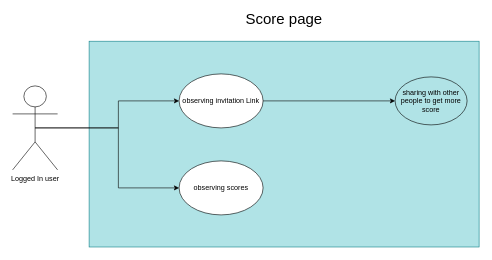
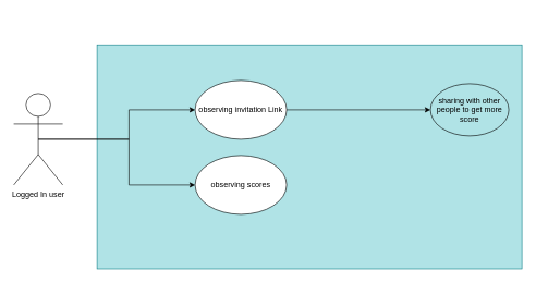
- <mxCell id="2" value="&lt;font style=&quot;font-size: 25px&quot;&gt;Score page&lt;/font&gt;" style="text;html=1;strokeColor=none;fillColor=none;align=center;verticalAlign=middle;whiteSpace=wrap;rounded=0;" parent="1" vertex="1"><mxGeometry x="383" y="20" width="180" height="20" as="geometry" /></mxCell>
- <mxCell id="10" value="observing scores&lt;br&gt;" style="ellipse;whiteSpace=wrap;html=1;" vertex="1" parent="1"><mxGeometry x="298" y="267.5" width="140" height="90" as="geometry" /></mxCell>
+ <mxCell id="10" value="observing scores&lt;br&gt;" style="ellipse;whiteSpace=wrap;html=1;" vertex="1" parent="1"><mxGeometry x="298" y="237.5" width="140" height="90" as="geometry" /></mxCell>
